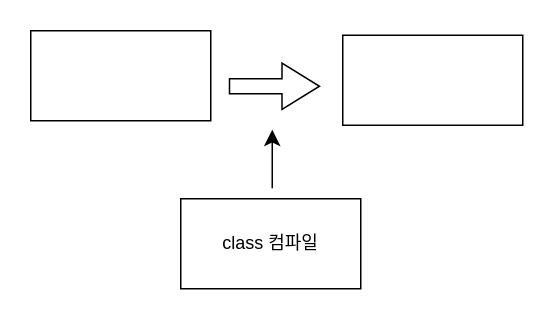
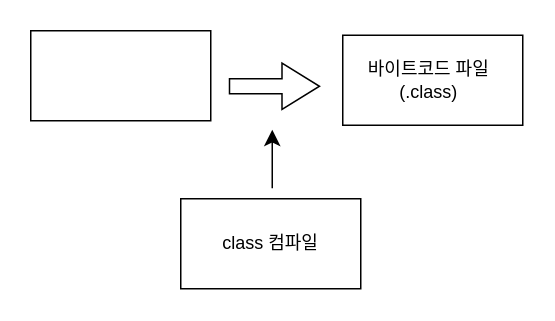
+ <mxCell id="8" value="바이트코드 파일&lt;div&gt;(.class)&lt;/div&gt;" style="text;html=1;align=center;verticalAlign=middle;whiteSpace=wrap;rounded=0;" vertex="1" parent="1"><mxGeometry x="242" y="38" width="87" height="30" as="geometry" /></mxCell>
